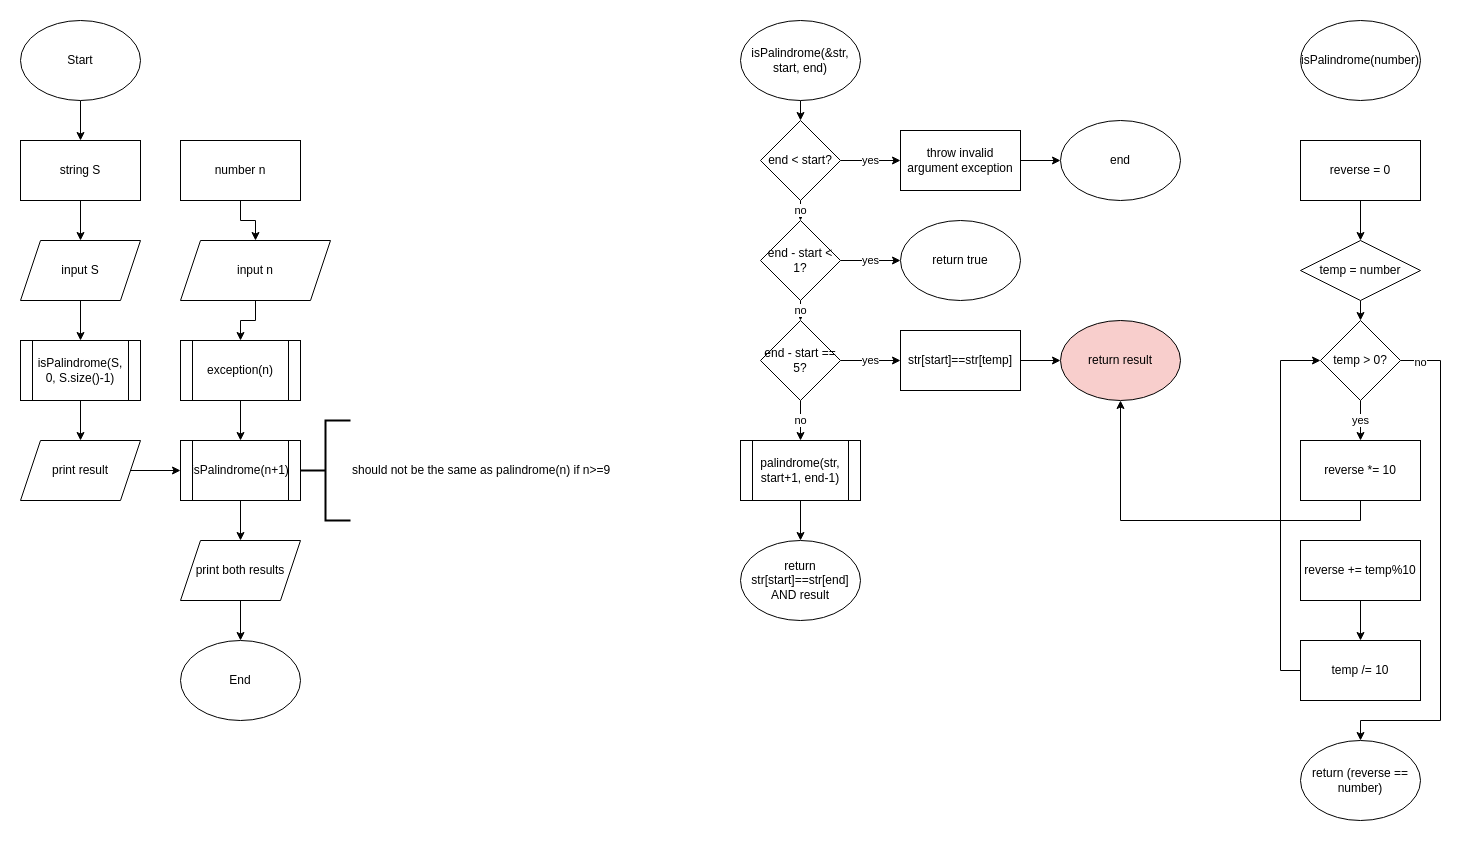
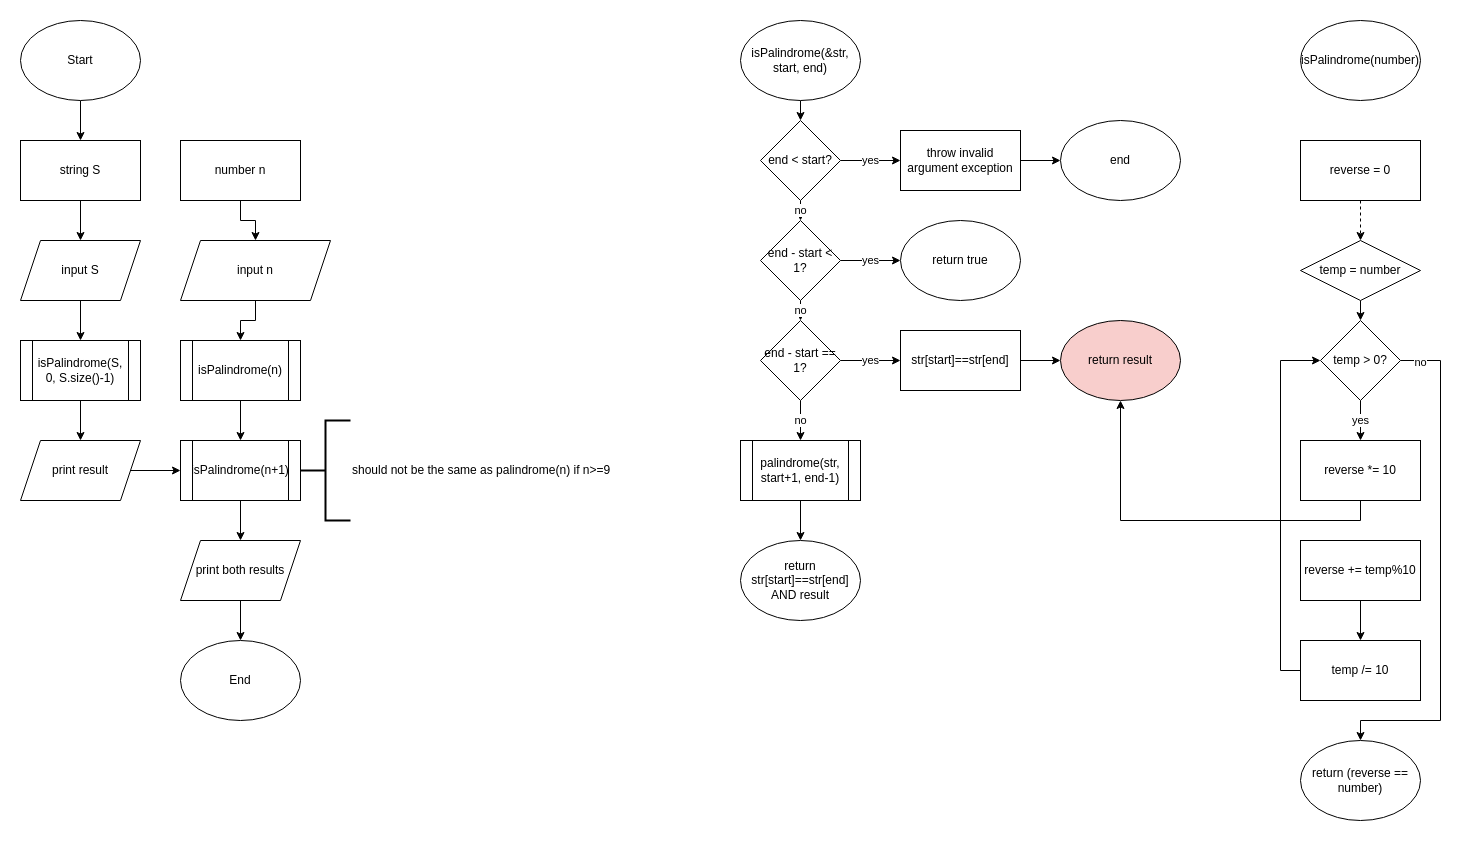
- <mxCell id="46" style="edgeStyle=orthogonalEdgeStyle;rounded=0;orthogonalLoop=1;jettySize=auto;html=1;exitX=0.5;exitY=1;exitDx=0;exitDy=0;entryX=0.5;entryY=0;entryDx=0;entryDy=0;" edge="1" parent="1" source="47" target="49"><mxGeometry relative="1" as="geometry" /></mxCell>
+ <mxCell id="46" style="edgeStyle=orthogonalEdgeStyle;rounded=0;orthogonalLoop=1;jettySize=auto;html=1;exitX=0.5;exitY=1;exitDx=0;exitDy=0;entryX=0.5;entryY=0;entryDx=0;entryDy=0;dashed=1;" edge="1" parent="1" source="47" target="49"><mxGeometry relative="1" as="geometry" /></mxCell>
- <mxCell id="38" value="end - start == 5?" style="rhombus;whiteSpace=wrap;html=1;" vertex="1" parent="1"><mxGeometry x="760" y="320" width="80" height="80" as="geometry" /></mxCell>
+ <mxCell id="38" value="end - start == 1?" style="rhombus;whiteSpace=wrap;html=1;" vertex="1" parent="1"><mxGeometry x="760" y="320" width="80" height="80" as="geometry" /></mxCell>
- <mxCell id="40" value="str[start]==str[temp]" style="rounded=0;whiteSpace=wrap;html=1;" vertex="1" parent="1"><mxGeometry x="900" y="330" width="120" height="60" as="geometry" /></mxCell>
+ <mxCell id="40" value="str[start]==str[end]" style="rounded=0;whiteSpace=wrap;html=1;" vertex="1" parent="1"><mxGeometry x="900" y="330" width="120" height="60" as="geometry" /></mxCell>
- <mxCell id="15" value="exception(n)" style="shape=process;whiteSpace=wrap;html=1;backgroundOutline=1;" vertex="1" parent="1"><mxGeometry x="180" y="340" width="120" height="60" as="geometry" /></mxCell>
+ <mxCell id="15" value="isPalindrome(n)" style="shape=process;whiteSpace=wrap;html=1;backgroundOutline=1;" vertex="1" parent="1"><mxGeometry x="180" y="340" width="120" height="60" as="geometry" /></mxCell>
